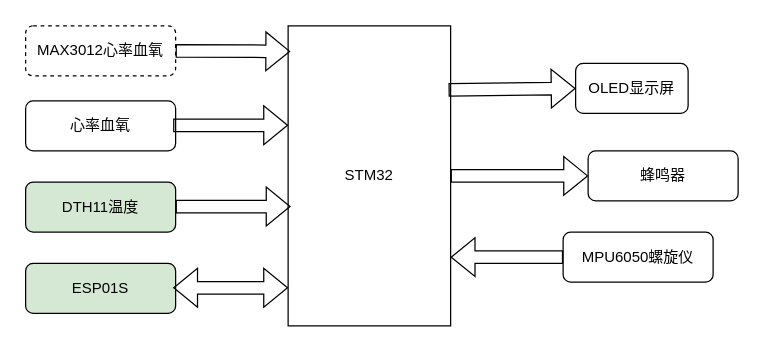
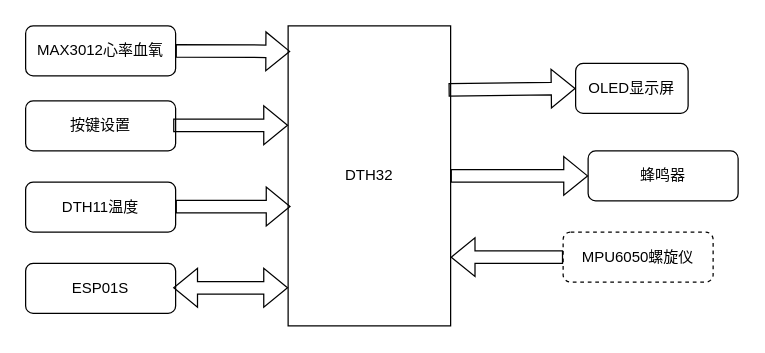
- <mxCell id="3" value="MAX3012心率血氧" style="rounded=1;whiteSpace=wrap;html=1;dashed=1;" vertex="1" parent="1"><mxGeometry x="20" y="20" width="120" height="40" as="geometry" /></mxCell>
+ <mxCell id="3" value="MAX3012心率血氧" style="rounded=1;whiteSpace=wrap;html=1;" vertex="1" parent="1"><mxGeometry x="20" y="20" width="120" height="40" as="geometry" /></mxCell>
- <mxCell id="6" value="心率血氧" style="rounded=1;whiteSpace=wrap;html=1;" vertex="1" parent="1"><mxGeometry x="20" y="80" width="120" height="40" as="geometry" /></mxCell>
+ <mxCell id="6" value="按键设置" style="rounded=1;whiteSpace=wrap;html=1;" vertex="1" parent="1"><mxGeometry x="20" y="80" width="120" height="40" as="geometry" /></mxCell>
- <mxCell id="2" value="STM32" style="rounded=0;whiteSpace=wrap;html=1;" vertex="1" parent="1"><mxGeometry x="230" y="20" width="130" height="240" as="geometry" /></mxCell>
+ <mxCell id="2" value="DTH32" style="rounded=0;whiteSpace=wrap;html=1;" vertex="1" parent="1"><mxGeometry x="230" y="20" width="130" height="240" as="geometry" /></mxCell>
- <mxCell id="5" value="DTH11温度" style="rounded=1;whiteSpace=wrap;html=1;fillColor=#d5e8d4;" vertex="1" parent="1"><mxGeometry x="20" y="145" width="120" height="40" as="geometry" /></mxCell>
+ <mxCell id="5" value="DTH11温度" style="rounded=1;whiteSpace=wrap;html=1;" vertex="1" parent="1"><mxGeometry x="20" y="145" width="120" height="40" as="geometry" /></mxCell>
- <mxCell id="8" value="MPU6050螺旋仪" style="rounded=1;whiteSpace=wrap;html=1;" vertex="1" parent="1"><mxGeometry x="450" y="185" width="120" height="40" as="geometry" /></mxCell>
+ <mxCell id="8" value="MPU6050螺旋仪" style="rounded=1;whiteSpace=wrap;html=1;dashed=1;" vertex="1" parent="1"><mxGeometry x="450" y="185" width="120" height="40" as="geometry" /></mxCell>
- <mxCell id="4" value="ESP01S" style="rounded=1;whiteSpace=wrap;html=1;fillColor=#d5e8d4;" vertex="1" parent="1"><mxGeometry x="20" y="210" width="120" height="40" as="geometry" /></mxCell>
+ <mxCell id="4" value="ESP01S" style="rounded=1;whiteSpace=wrap;html=1;" vertex="1" parent="1"><mxGeometry x="20" y="210" width="120" height="40" as="geometry" /></mxCell>
